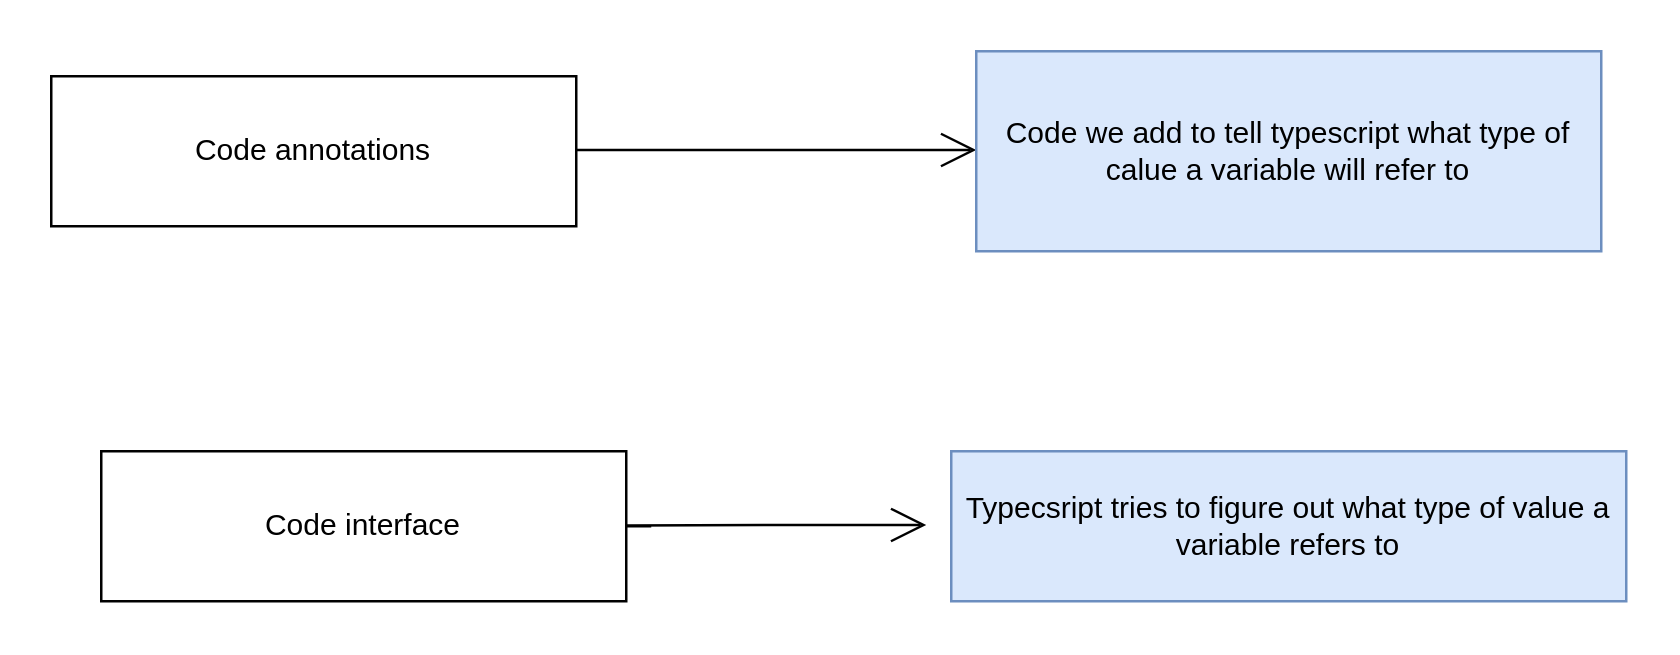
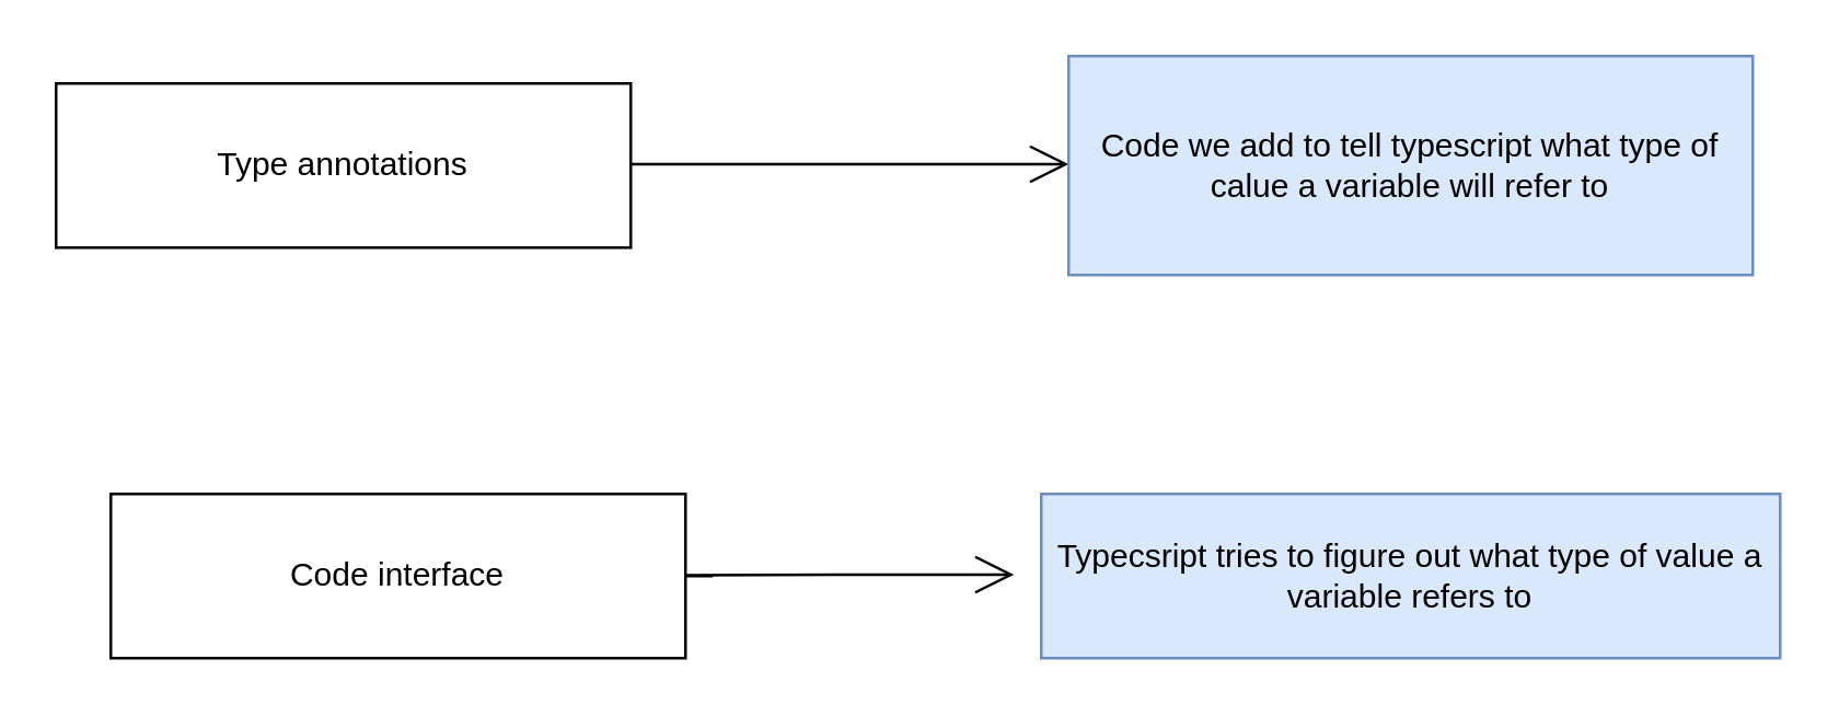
- <mxCell id="2" value="Code annotations" style="rounded=0;whiteSpace=wrap;html=1;" vertex="1" parent="1"><mxGeometry x="20" y="30" width="210" height="60" as="geometry" /></mxCell>
+ <mxCell id="2" value="Type annotations" style="rounded=0;whiteSpace=wrap;html=1;" vertex="1" parent="1"><mxGeometry x="20" y="30" width="210" height="60" as="geometry" /></mxCell>
